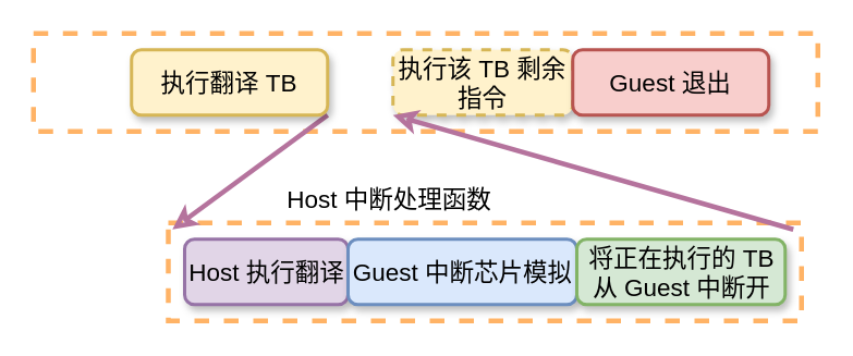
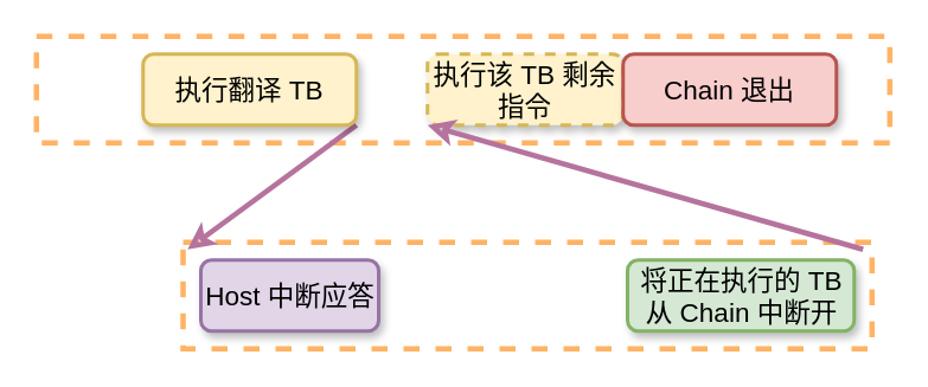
- <mxCell id="11" value="Guest 退出" style="rounded=1;whiteSpace=wrap;html=1;fillColor=#f8cecc;strokeColor=#b85450;fontSize=15;strokeWidth=2;glass=0;sketch=0;shadow=1;" parent="1" vertex="1"><mxGeometry x="350" y="30" width="120" height="40" as="geometry" /></mxCell>
+ <mxCell id="11" value="Chain 退出" style="rounded=1;whiteSpace=wrap;html=1;fillColor=#f8cecc;strokeColor=#b85450;fontSize=15;strokeWidth=2;glass=0;sketch=0;shadow=1;" parent="1" vertex="1"><mxGeometry x="350" y="30" width="120" height="40" as="geometry" /></mxCell>
- <mxCell id="5" value="Host 中断处理函数" style="text;html=1;strokeColor=none;fillColor=none;align=center;verticalAlign=middle;whiteSpace=wrap;rounded=0;fontSize=15;" parent="1" vertex="1"><mxGeometry x="172.5" y="106" width="130" height="30" as="geometry" /></mxCell>
- <mxCell id="4" value="Host 执行翻译" style="rounded=1;whiteSpace=wrap;html=1;fillColor=#e1d5e7;strokeColor=#9673a6;fontSize=15;strokeWidth=2;glass=0;sketch=0;shadow=1;" parent="1" vertex="1"><mxGeometry x="112.5" y="146" width="100" height="40" as="geometry" /></mxCell>
+ <mxCell id="4" value="Host 中断应答" style="rounded=1;whiteSpace=wrap;html=1;fillColor=#e1d5e7;strokeColor=#9673a6;fontSize=15;strokeWidth=2;glass=0;sketch=0;shadow=1;" parent="1" vertex="1"><mxGeometry x="112.5" y="146" width="100" height="40" as="geometry" /></mxCell>
- <mxCell id="8" value="Guest 中断芯片模拟" style="rounded=1;whiteSpace=wrap;html=1;fillColor=#dae8fc;strokeColor=#6c8ebf;fontSize=15;strokeWidth=2;glass=0;sketch=0;shadow=1;" parent="1" vertex="1"><mxGeometry x="212.5" y="146" width="140" height="40" as="geometry" /></mxCell>
- <mxCell id="9" value="将正在执行的 TB 从 Guest 中断开" style="rounded=1;whiteSpace=wrap;html=1;fillColor=#d5e8d4;strokeColor=#82b366;fontSize=15;strokeWidth=2;glass=0;sketch=0;shadow=1;" parent="1" vertex="1"><mxGeometry x="352.5" y="146" width="127.5" height="40" as="geometry" /></mxCell>
+ <mxCell id="9" value="将正在执行的 TB 从 Chain 中断开" style="rounded=1;whiteSpace=wrap;html=1;fillColor=#d5e8d4;strokeColor=#82b366;fontSize=15;strokeWidth=2;glass=0;sketch=0;shadow=1;" parent="1" vertex="1"><mxGeometry x="352.5" y="146" width="127.5" height="40" as="geometry" /></mxCell>
